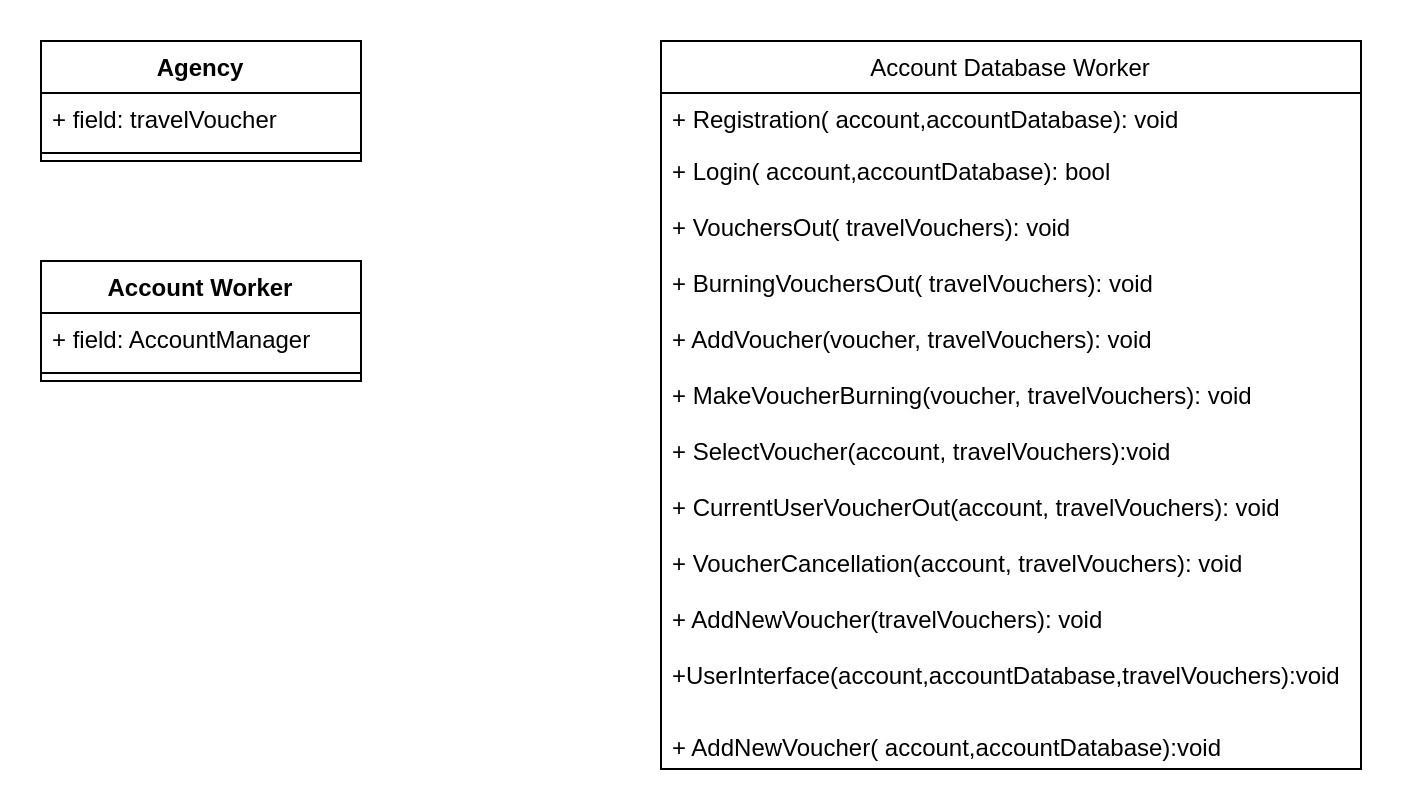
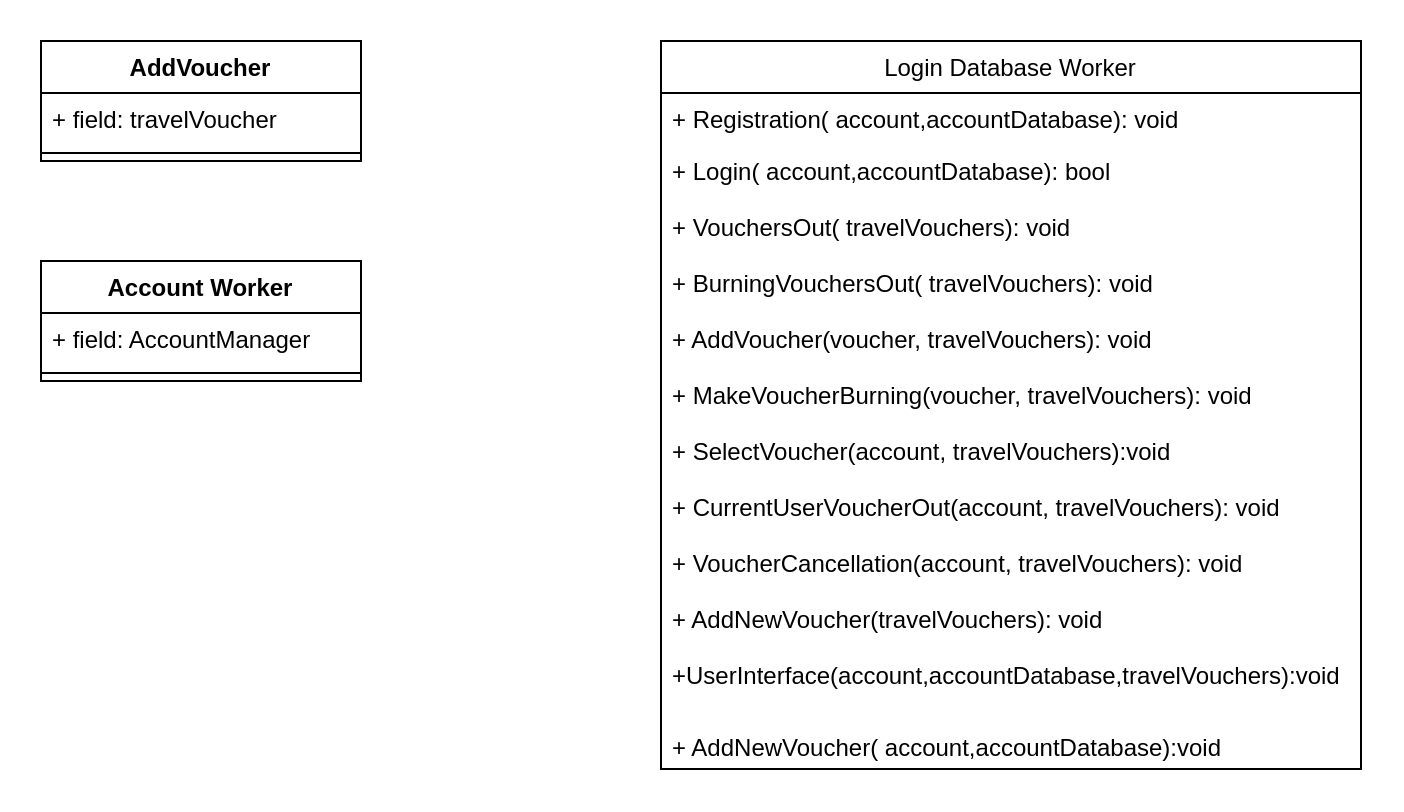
- <mxCell id="2" value="Agency" style="swimlane;fontStyle=1;align=center;verticalAlign=top;childLayout=stackLayout;horizontal=1;startSize=26;horizontalStack=0;resizeParent=1;resizeParentMax=0;resizeLast=0;collapsible=1;marginBottom=0;" vertex="1" parent="1"><mxGeometry x="20" y="20" width="160" height="60" as="geometry" /></mxCell>
+ <mxCell id="2" value="AddVoucher" style="swimlane;fontStyle=1;align=center;verticalAlign=top;childLayout=stackLayout;horizontal=1;startSize=26;horizontalStack=0;resizeParent=1;resizeParentMax=0;resizeLast=0;collapsible=1;marginBottom=0;" vertex="1" parent="1"><mxGeometry x="20" y="20" width="160" height="60" as="geometry" /></mxCell>
- <mxCell id="5" value="Account Database Worker" style="swimlane;fontStyle=0;childLayout=stackLayout;horizontal=1;startSize=26;fillColor=none;horizontalStack=0;resizeParent=1;resizeParentMax=0;resizeLast=0;collapsible=1;marginBottom=0;" vertex="1" parent="1"><mxGeometry x="330" y="20" width="350" height="364" as="geometry"><mxRectangle x="390" y="130" width="140" height="30" as="alternateBounds" /></mxGeometry></mxCell>
+ <mxCell id="5" value="Login Database Worker" style="swimlane;fontStyle=0;childLayout=stackLayout;horizontal=1;startSize=26;fillColor=none;horizontalStack=0;resizeParent=1;resizeParentMax=0;resizeLast=0;collapsible=1;marginBottom=0;" vertex="1" parent="1"><mxGeometry x="330" y="20" width="350" height="364" as="geometry"><mxRectangle x="390" y="130" width="140" height="30" as="alternateBounds" /></mxGeometry></mxCell>
